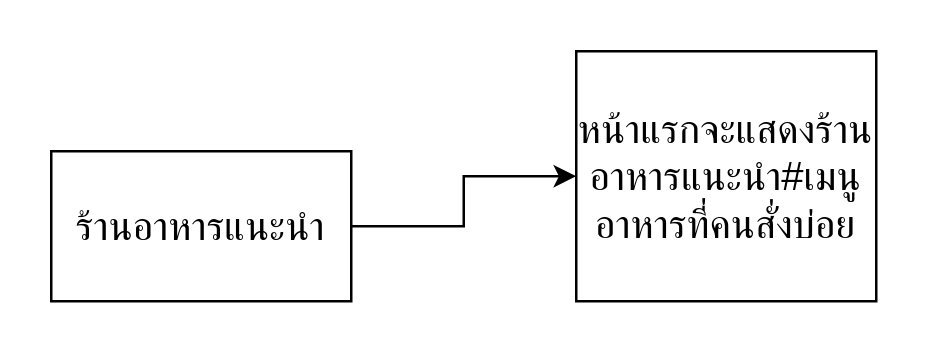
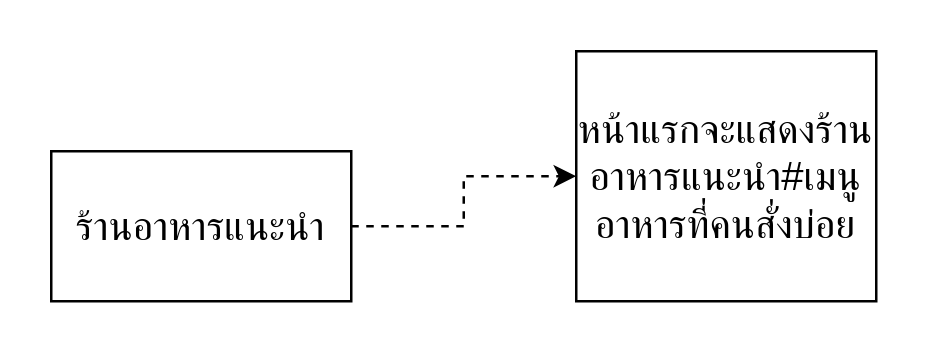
- <mxCell id="2" value="" style="edgeStyle=orthogonalEdgeStyle;rounded=0;orthogonalLoop=1;jettySize=auto;html=1;fontSize=16;" parent="1" source="3" target="4" edge="1"><mxGeometry relative="1" as="geometry" /></mxCell>
+ <mxCell id="2" value="" style="edgeStyle=orthogonalEdgeStyle;rounded=0;orthogonalLoop=1;jettySize=auto;html=1;fontSize=16;dashed=1;" parent="1" source="3" target="4" edge="1"><mxGeometry relative="1" as="geometry" /></mxCell>
